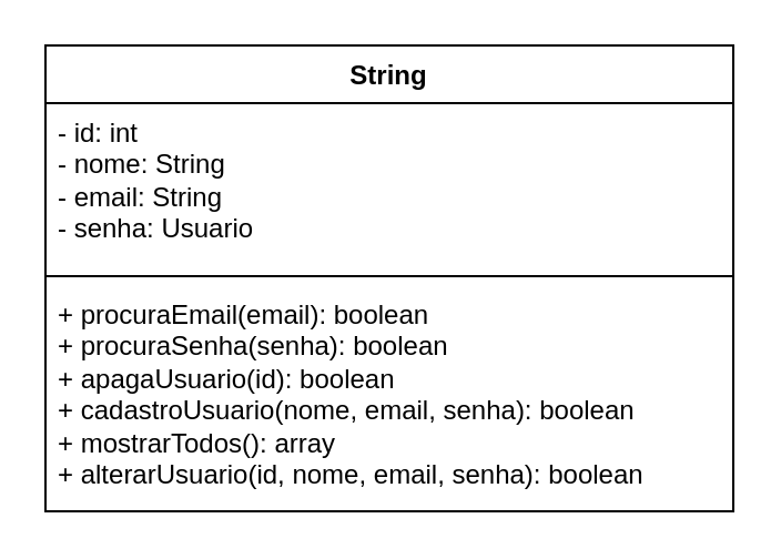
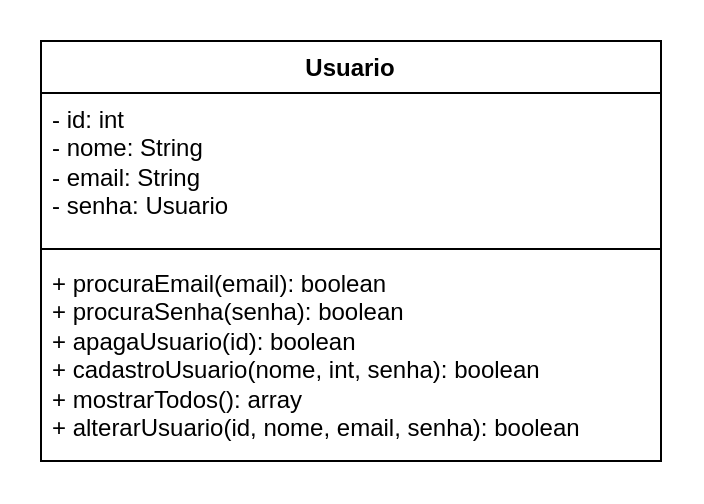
- <mxCell id="2" value="String" style="swimlane;fontStyle=1;align=center;verticalAlign=top;childLayout=stackLayout;horizontal=1;startSize=26;horizontalStack=0;resizeParent=1;resizeParentMax=0;resizeLast=0;collapsible=1;marginBottom=0;whiteSpace=wrap;html=1;" vertex="1" parent="1"><mxGeometry x="20" y="20" width="310" height="210" as="geometry"><mxRectangle x="90" y="120" width="80" height="30" as="alternateBounds" /></mxGeometry></mxCell>
+ <mxCell id="2" value="Usuario" style="swimlane;fontStyle=1;align=center;verticalAlign=top;childLayout=stackLayout;horizontal=1;startSize=26;horizontalStack=0;resizeParent=1;resizeParentMax=0;resizeLast=0;collapsible=1;marginBottom=0;whiteSpace=wrap;html=1;" vertex="1" parent="1"><mxGeometry x="20" y="20" width="310" height="210" as="geometry"><mxRectangle x="90" y="120" width="80" height="30" as="alternateBounds" /></mxGeometry></mxCell>
- <mxCell id="5" value="+ procuraEmail(email): boolean&lt;div&gt;+ procuraSenha(senha): boolean&lt;/div&gt;&lt;div&gt;+ apagaUsuario(id): boolean&lt;/div&gt;&lt;div&gt;+ cadastroUsuario(nome, email, senha): boolean&lt;/div&gt;&lt;div&gt;+ mostrarTodos(): array&lt;/div&gt;&lt;div&gt;+ alterarUsuario(id, nome, email, senha): boolean&lt;/div&gt;" style="text;strokeColor=none;fillColor=none;align=left;verticalAlign=top;spacingLeft=4;spacingRight=4;overflow=hidden;rotatable=0;points=[[0,0.5],[1,0.5]];portConstraint=eastwest;whiteSpace=wrap;html=1;" vertex="1" parent="2"><mxGeometry y="108" width="310" height="102" as="geometry" /></mxCell>
+ <mxCell id="5" value="+ procuraEmail(email): boolean&lt;div&gt;+ procuraSenha(senha): boolean&lt;/div&gt;&lt;div&gt;+ apagaUsuario(id): boolean&lt;/div&gt;&lt;div&gt;+ cadastroUsuario(nome, int, senha): boolean&lt;/div&gt;&lt;div&gt;+ mostrarTodos(): array&lt;/div&gt;&lt;div&gt;+ alterarUsuario(id, nome, email, senha): boolean&lt;/div&gt;" style="text;strokeColor=none;fillColor=none;align=left;verticalAlign=top;spacingLeft=4;spacingRight=4;overflow=hidden;rotatable=0;points=[[0,0.5],[1,0.5]];portConstraint=eastwest;whiteSpace=wrap;html=1;" vertex="1" parent="2"><mxGeometry y="108" width="310" height="102" as="geometry" /></mxCell>
